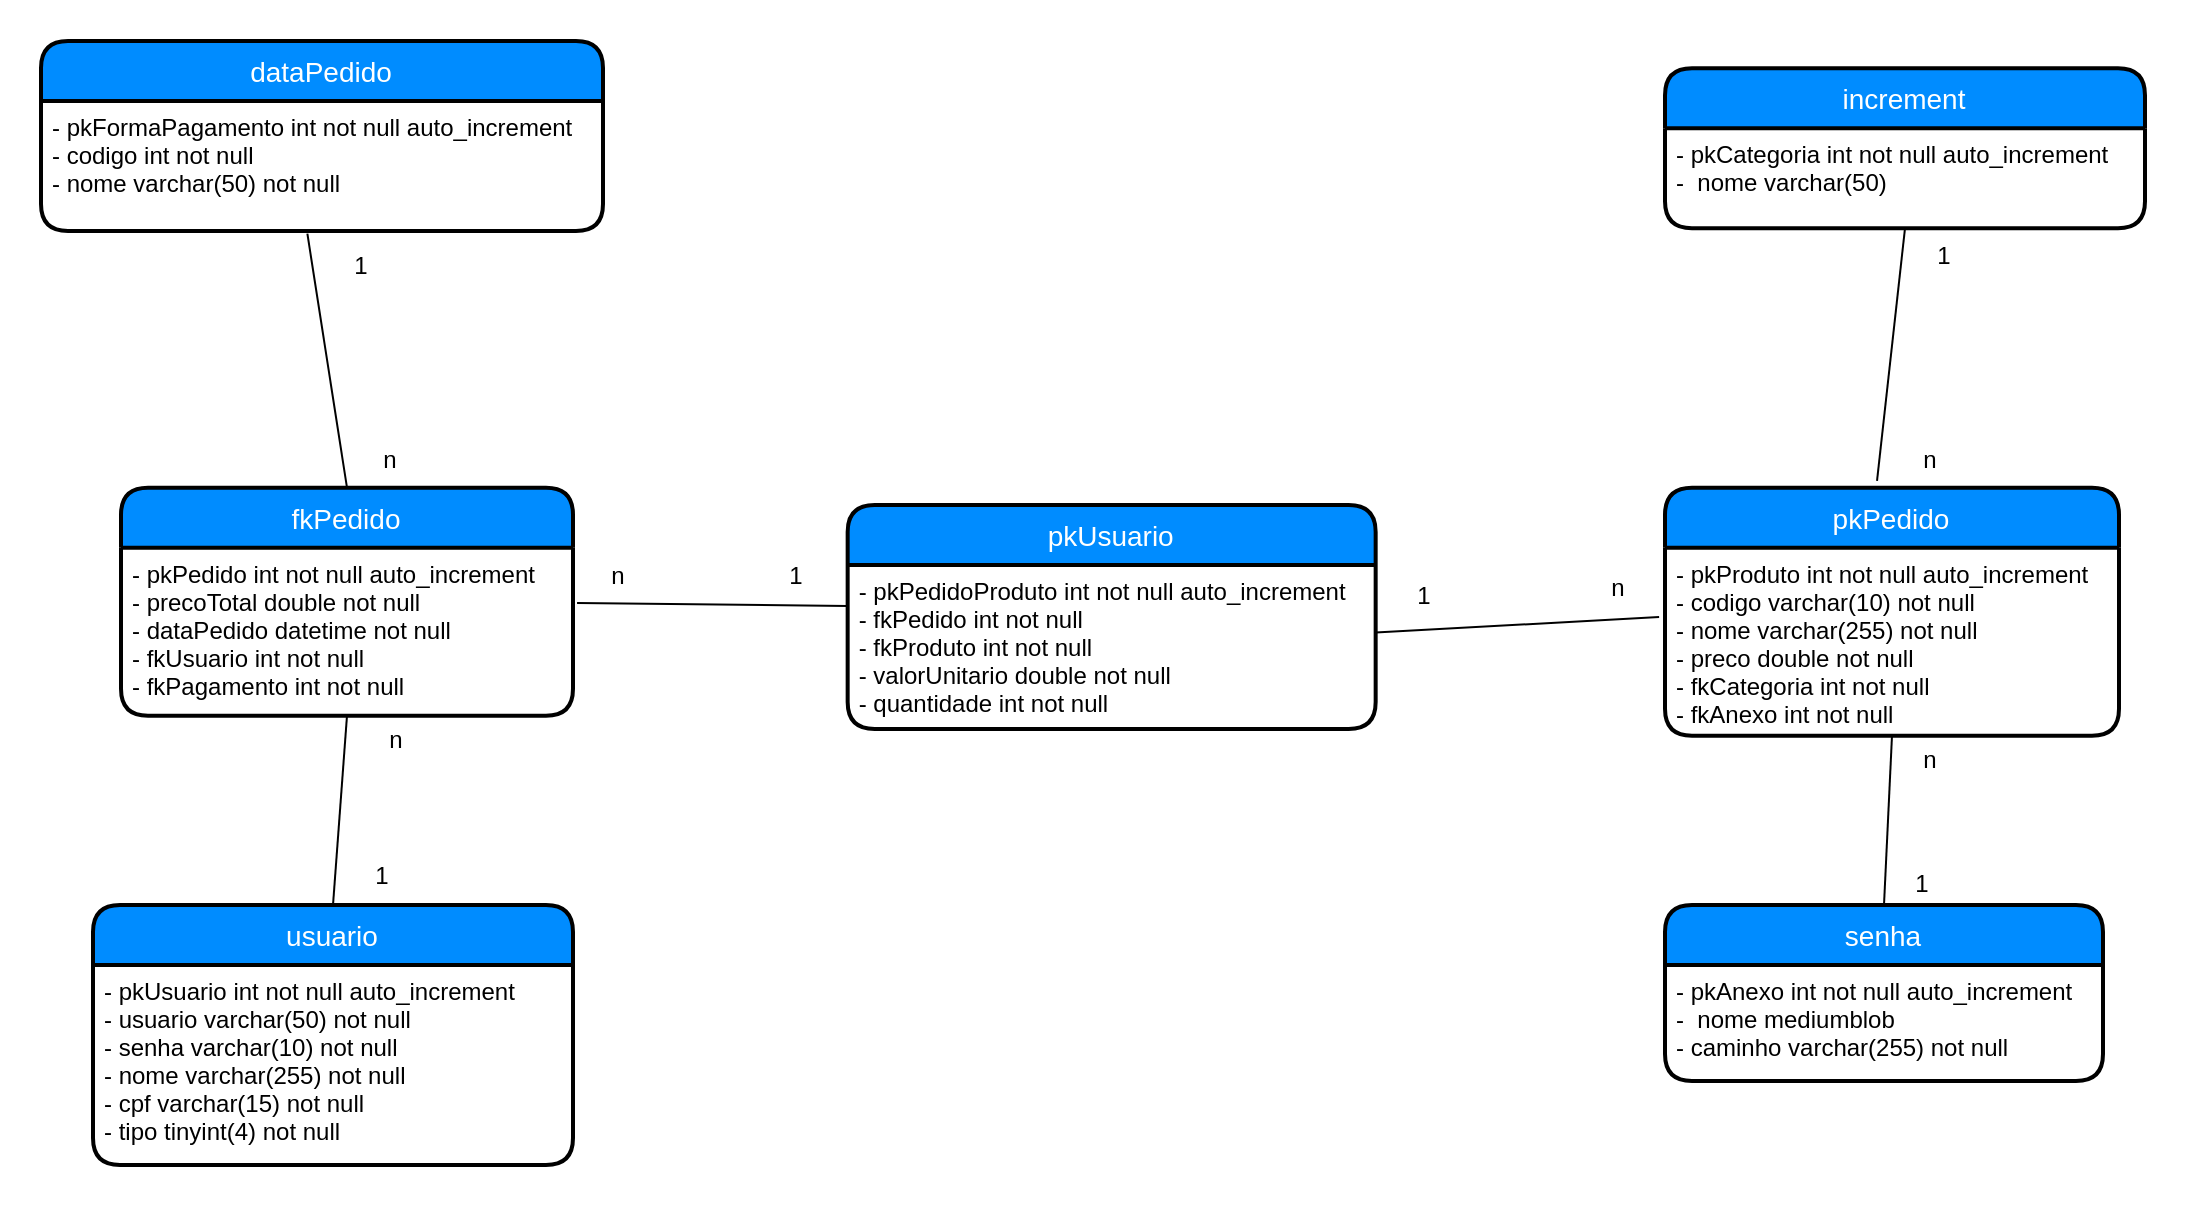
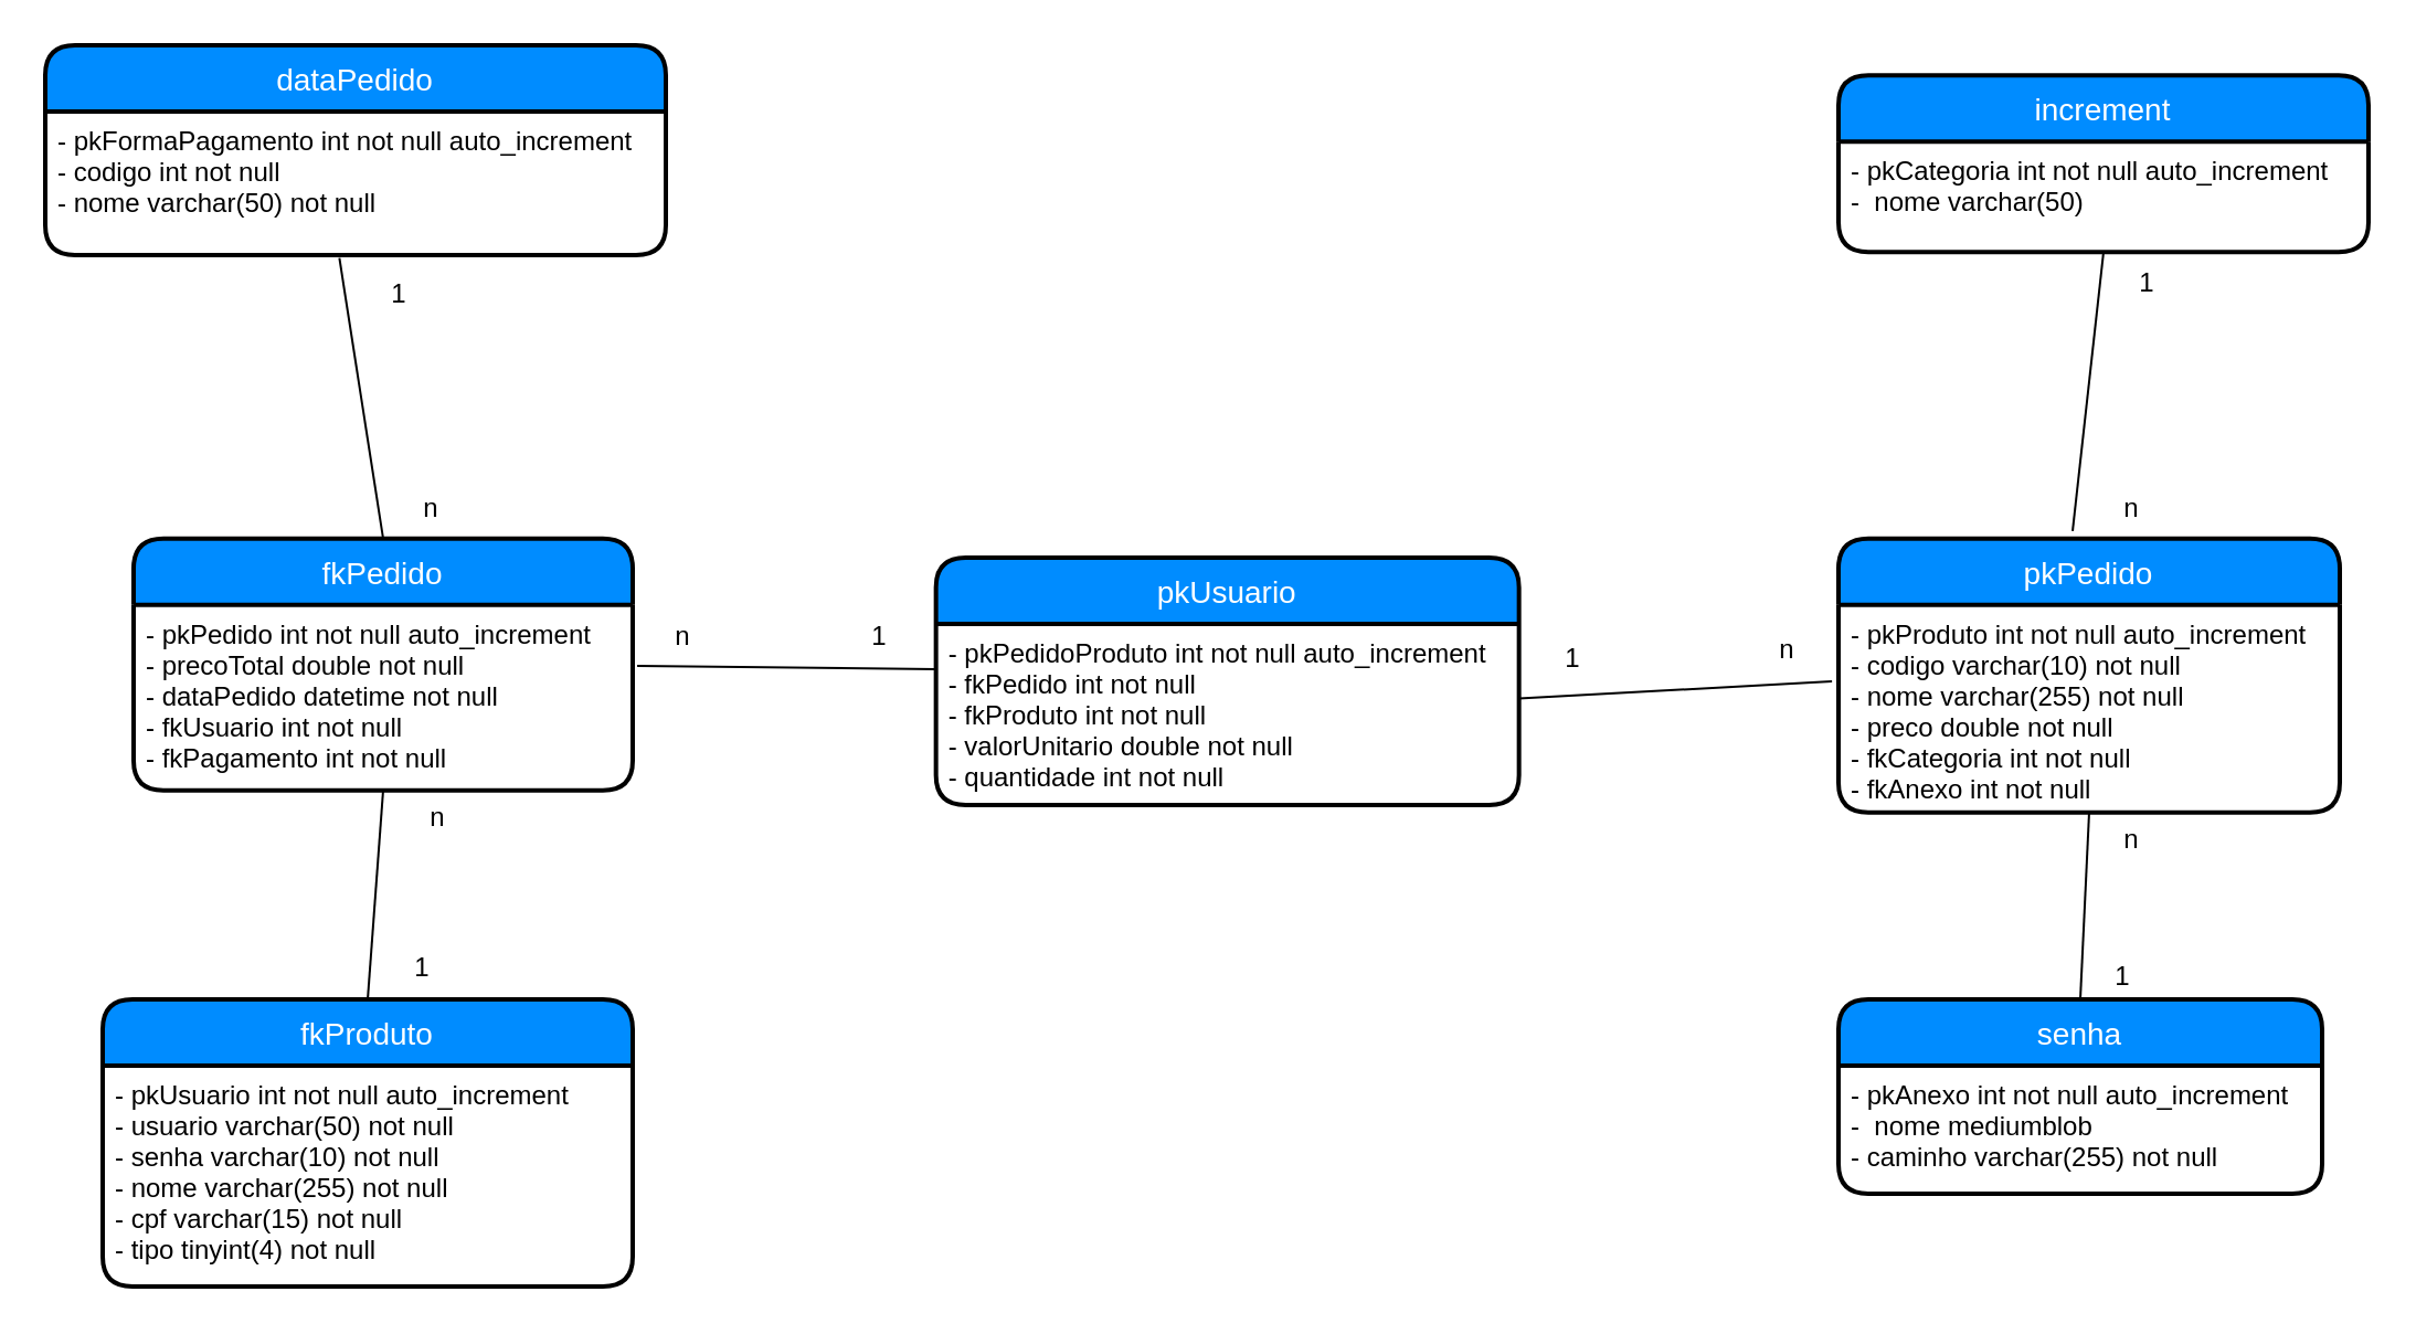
- <mxCell id="4" value="usuario" style="swimlane;childLayout=stackLayout;horizontal=1;startSize=30;horizontalStack=0;fillColor=#008cff;fontColor=#FFFFFF;rounded=1;fontSize=14;fontStyle=0;strokeWidth=2;resizeParent=0;resizeLast=1;shadow=0;dashed=0;align=center;" vertex="1" parent="1"><mxGeometry x="46" y="452" width="240" height="130" as="geometry"><mxRectangle x="20" y="140" width="74" height="30" as="alternateBounds" /></mxGeometry></mxCell>
+ <mxCell id="4" value="fkProduto" style="swimlane;childLayout=stackLayout;horizontal=1;startSize=30;horizontalStack=0;fillColor=#008cff;fontColor=#FFFFFF;rounded=1;fontSize=14;fontStyle=0;strokeWidth=2;resizeParent=0;resizeLast=1;shadow=0;dashed=0;align=center;" vertex="1" parent="1"><mxGeometry x="46" y="452" width="240" height="130" as="geometry"><mxRectangle x="20" y="140" width="74" height="30" as="alternateBounds" /></mxGeometry></mxCell>
